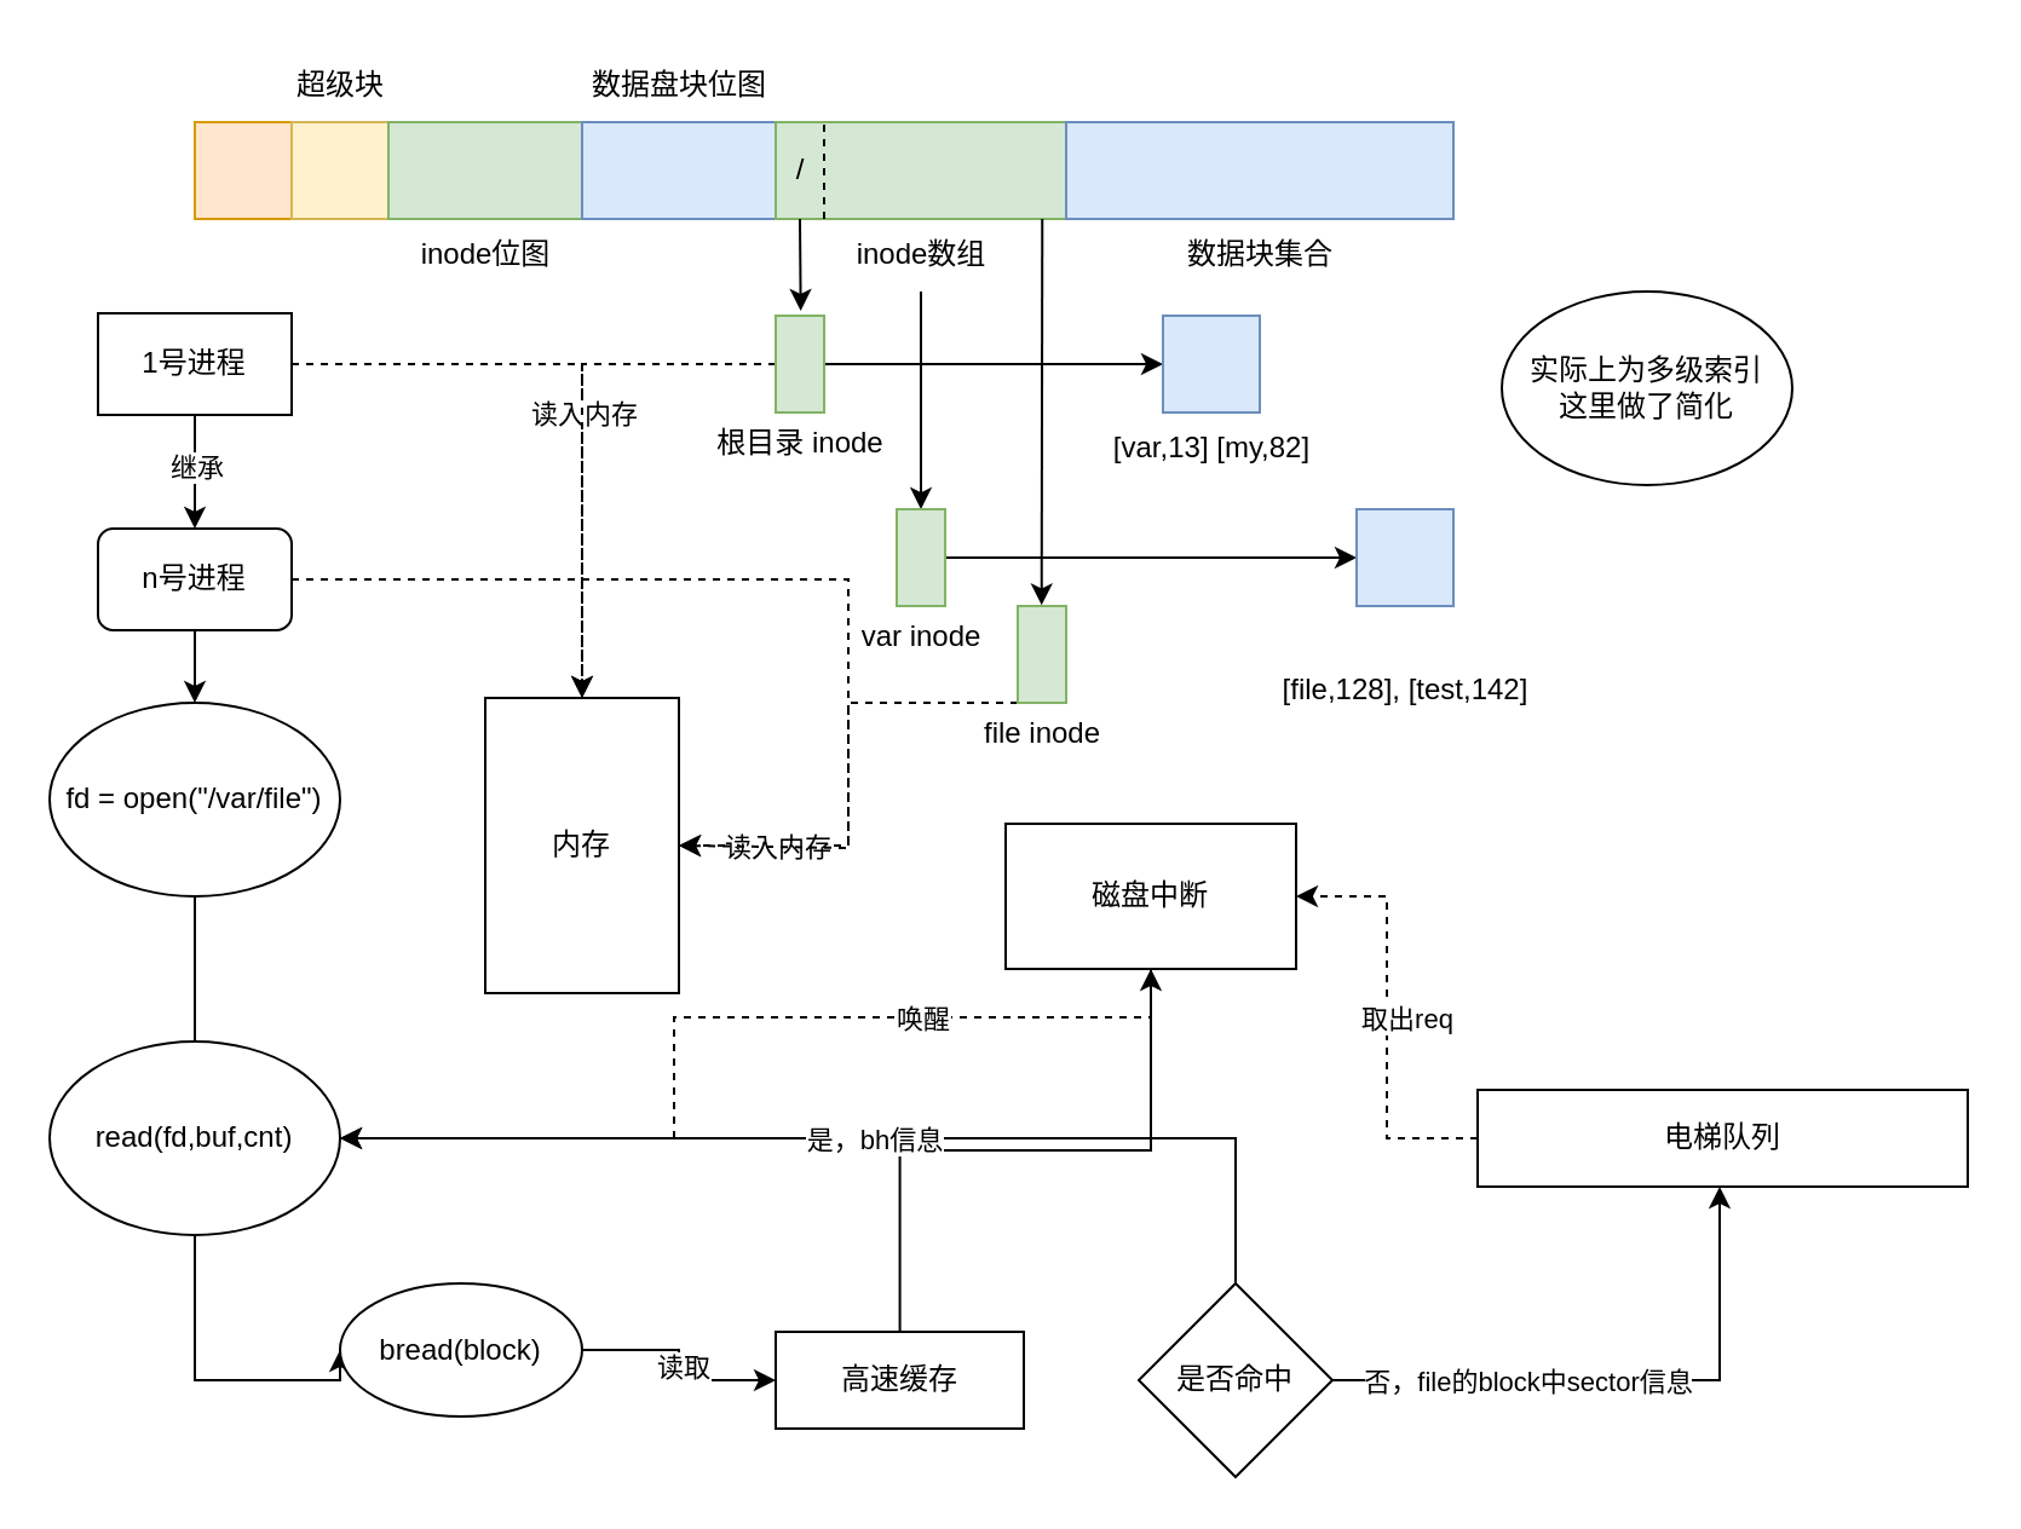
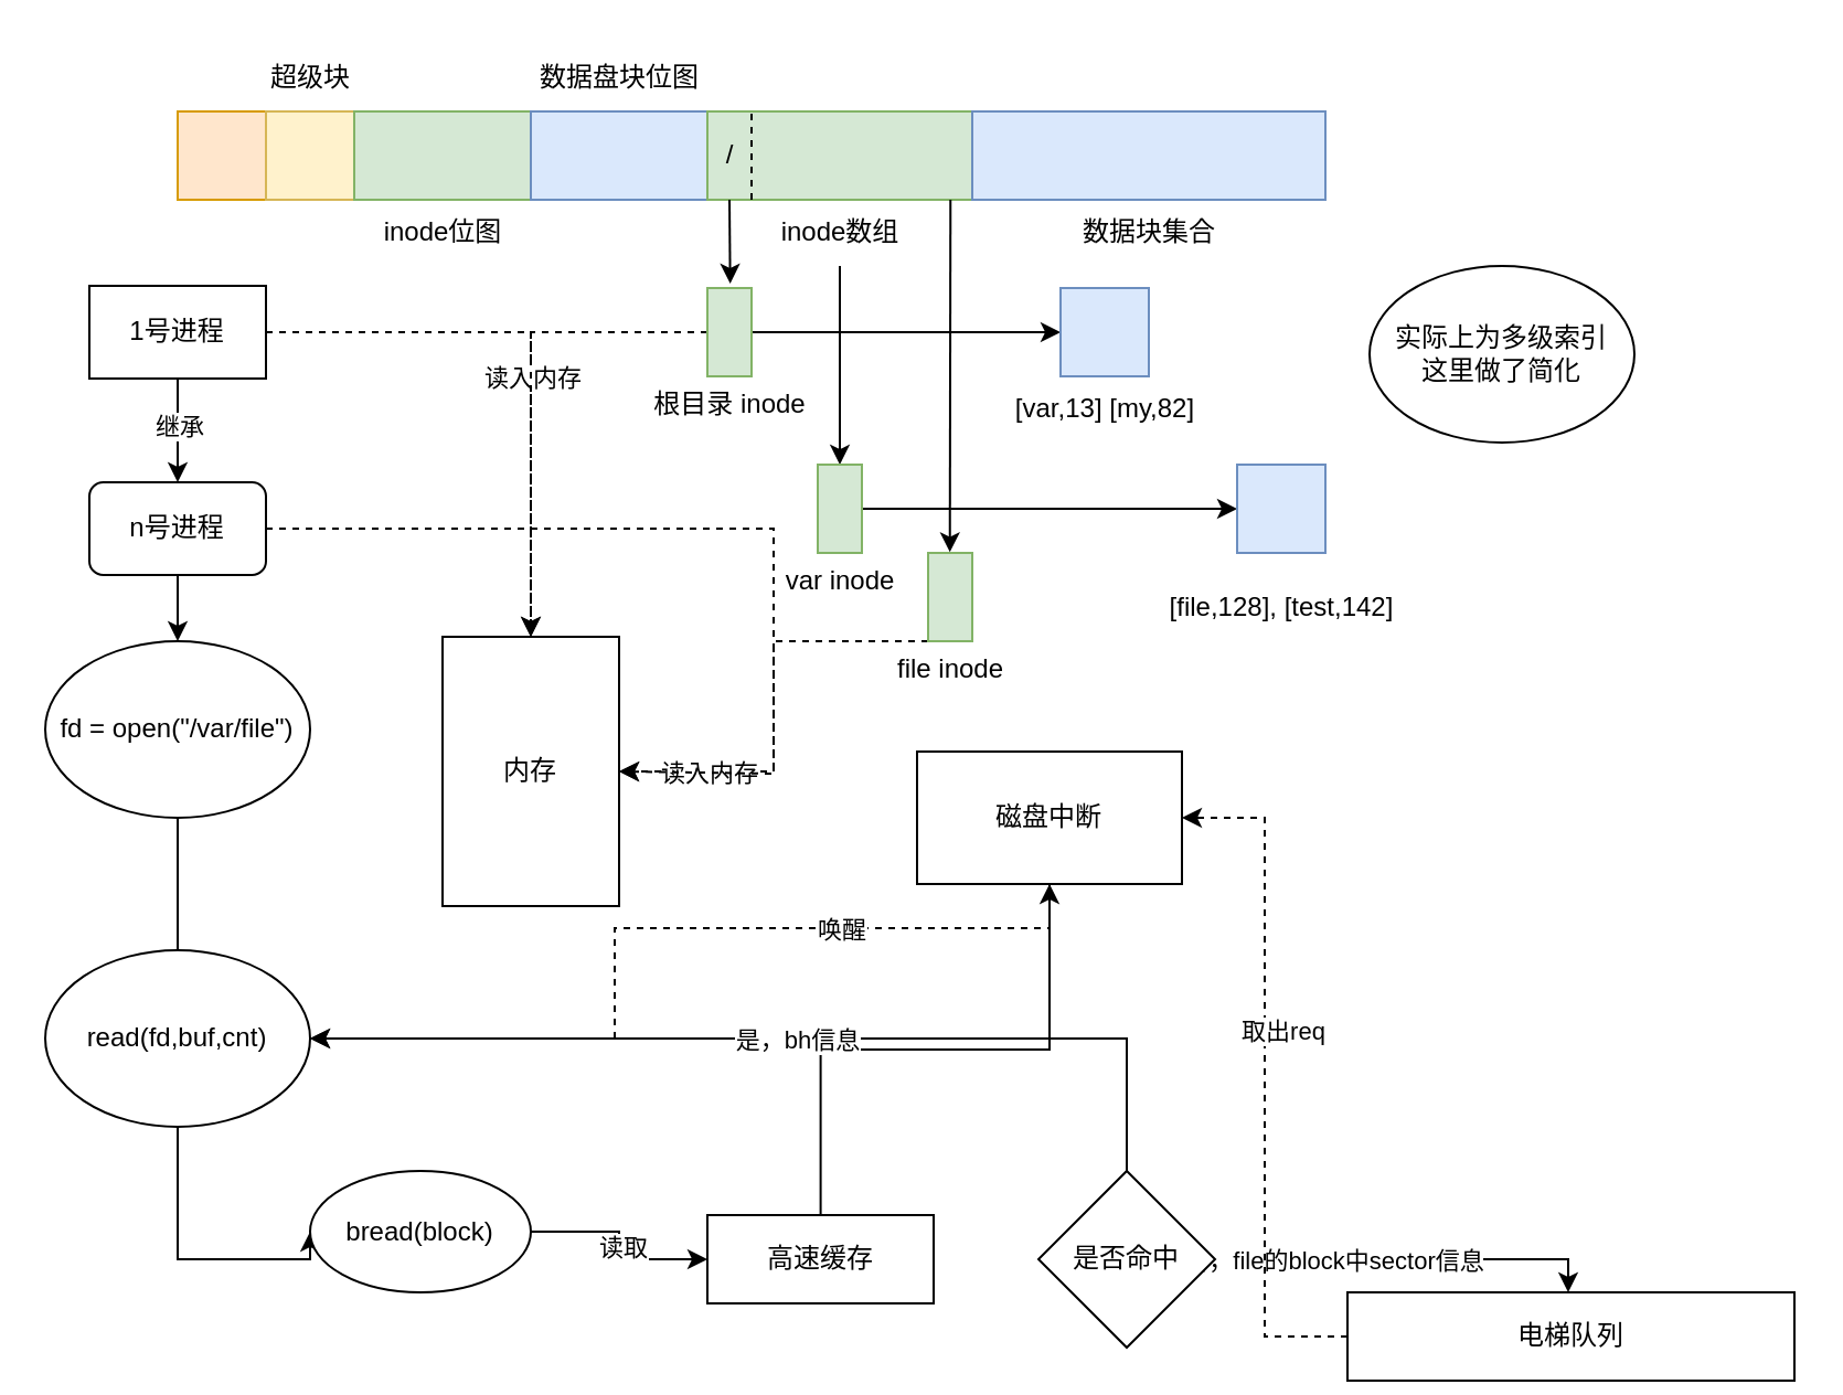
- <mxCell id="26" value="[file,128], [test,142]" style="text;html=1;align=center;verticalAlign=middle;resizable=0;points=[];autosize=1;strokeColor=none;fillColor=none;" vertex="1" parent="1"><mxGeometry x="520" y="270" width="120" height="30" as="geometry" /></mxCell>
+ <mxCell id="26" value="[file,128], [test,142]" style="text;html=1;align=center;verticalAlign=middle;resizable=0;points=[];autosize=1;strokeColor=none;fillColor=none;" vertex="1" parent="1"><mxGeometry x="520" y="260" width="120" height="30" as="geometry" /></mxCell>
- <mxCell id="51" value="电梯队列" style="rounded=0;whiteSpace=wrap;html=1;" vertex="1" parent="1"><mxGeometry x="610" y="450" width="202.5" height="40" as="geometry" /></mxCell>
+ <mxCell id="51" value="电梯队列" style="rounded=0;whiteSpace=wrap;html=1;" vertex="1" parent="1"><mxGeometry x="610" y="585" width="202.5" height="40" as="geometry" /></mxCell>
